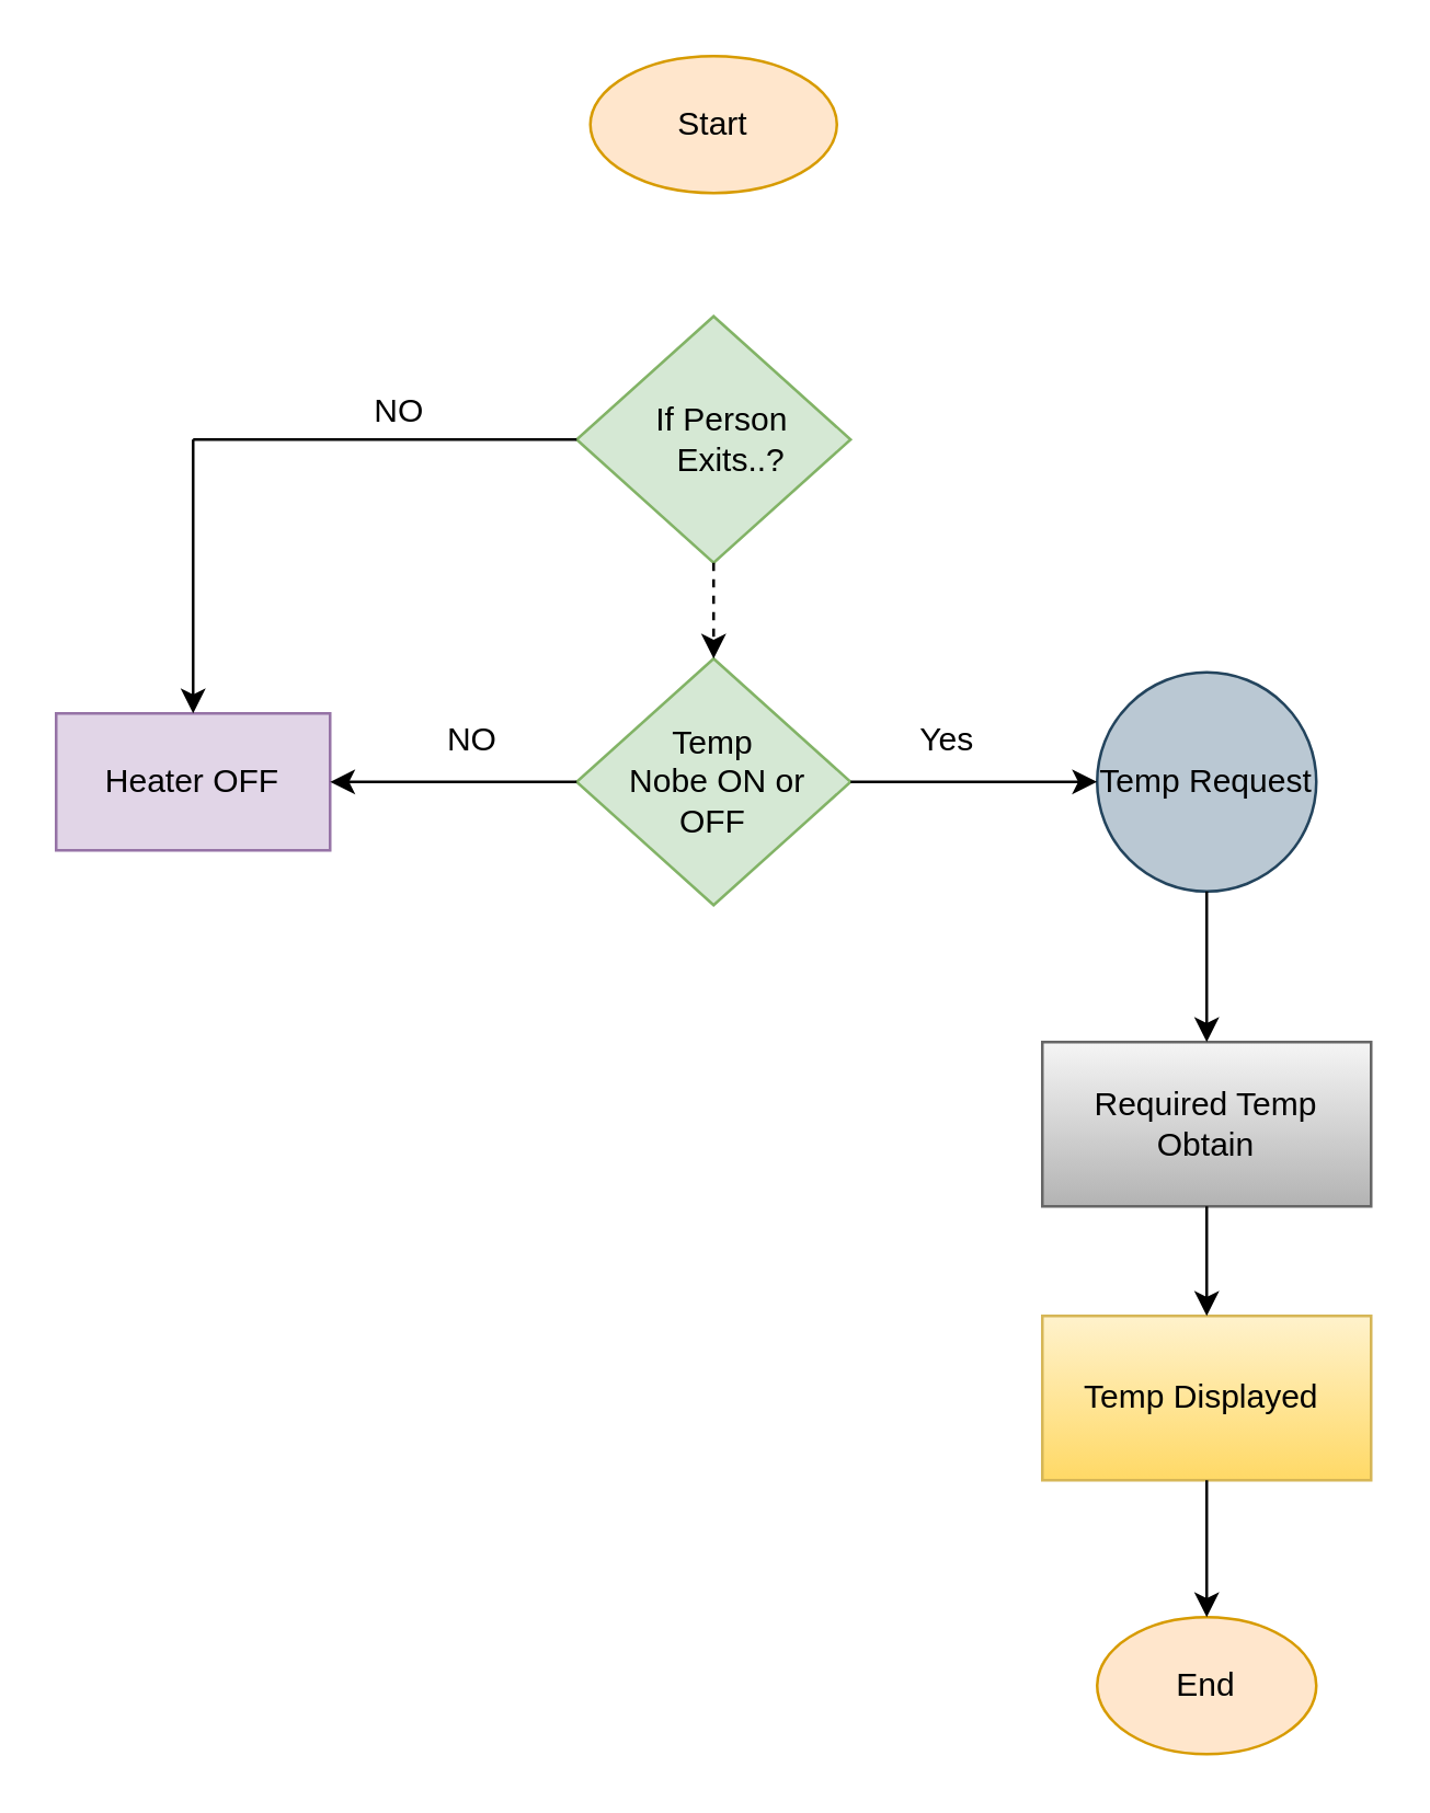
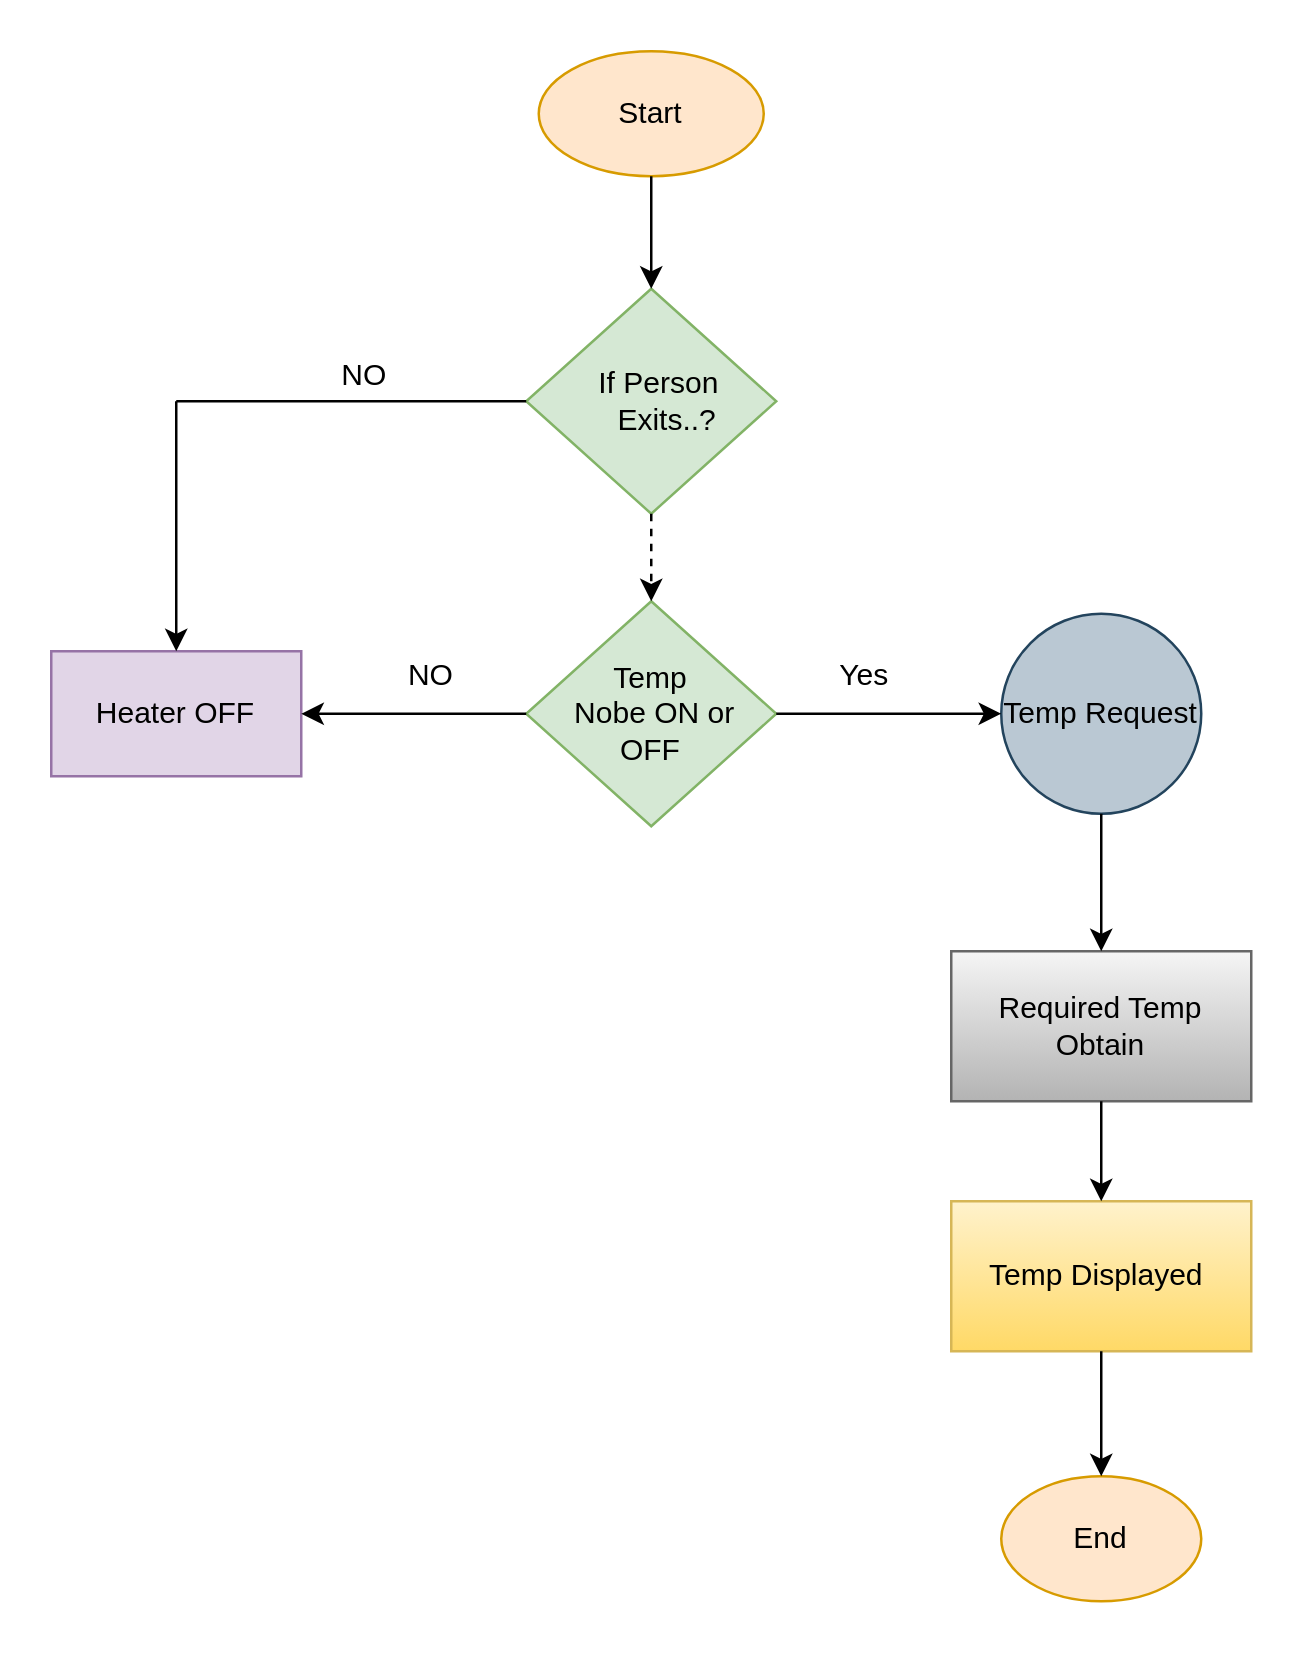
+ <mxCell id="11" value="" style="endArrow=classic;html=1;entryX=0.5;entryY=0;entryDx=0;entryDy=0;exitX=0.5;exitY=1;exitDx=0;exitDy=0;" edge="1" parent="1" source="2" target="3"><mxGeometry width="50" height="50" relative="1" as="geometry"><mxPoint x="280" y="190" as="sourcePoint" /><mxPoint x="330" y="140" as="targetPoint" /></mxGeometry></mxCell>
